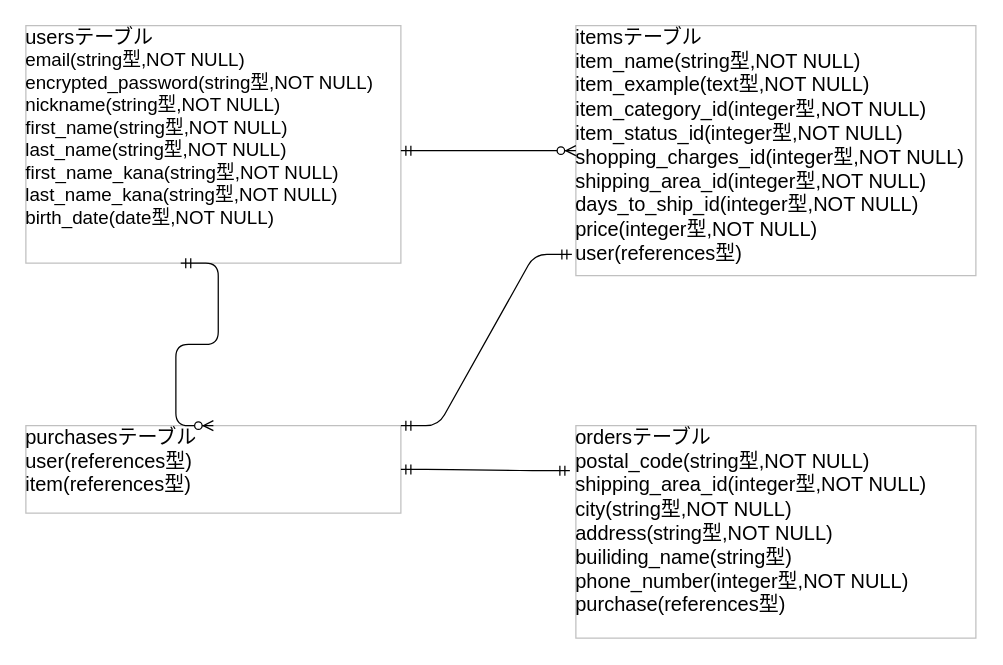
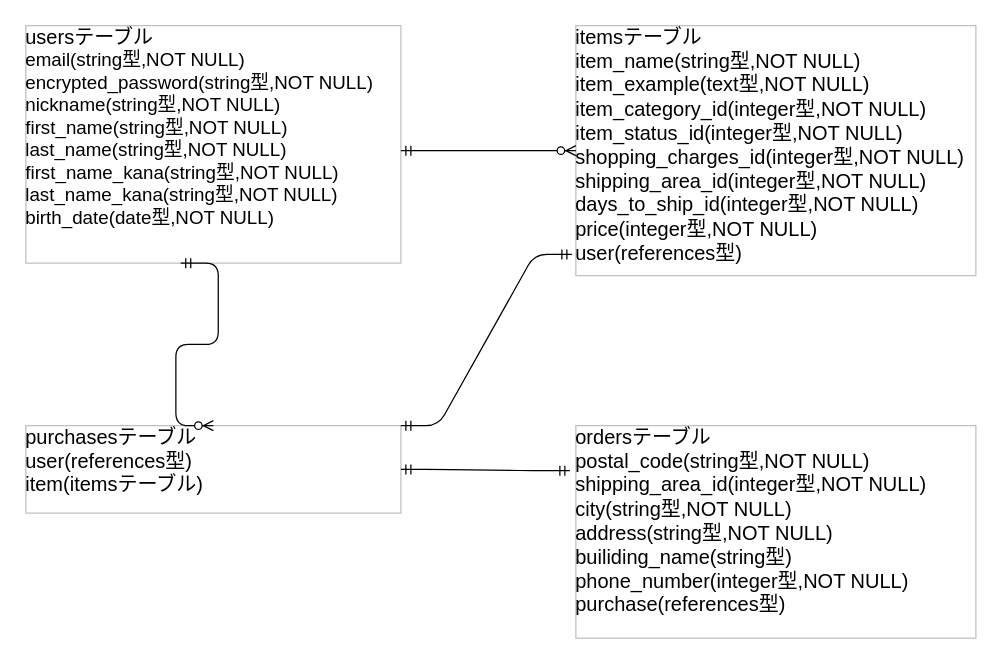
- <mxCell id="4" value="&lt;font size=&quot;3&quot;&gt;purchasesテーブル&lt;br&gt;user(references型)&lt;br&gt;item(references型)&lt;br&gt;&lt;br&gt;&lt;br&gt;&lt;br&gt;&lt;br&gt;&lt;br&gt;&lt;br&gt;&lt;/font&gt;" style="text;html=1;strokeColor=#c0c0c0;fillColor=none;overflow=fill;" vertex="1" parent="1"><mxGeometry x="20" y="340" width="300" height="70" as="geometry" /></mxCell>
+ <mxCell id="4" value="&lt;font size=&quot;3&quot;&gt;purchasesテーブル&lt;br&gt;user(references型)&lt;br&gt;item(itemsテーブル)&lt;br&gt;&lt;br&gt;&lt;br&gt;&lt;br&gt;&lt;br&gt;&lt;br&gt;&lt;br&gt;&lt;/font&gt;" style="text;html=1;strokeColor=#c0c0c0;fillColor=none;overflow=fill;" vertex="1" parent="1"><mxGeometry x="20" y="340" width="300" height="70" as="geometry" /></mxCell>
